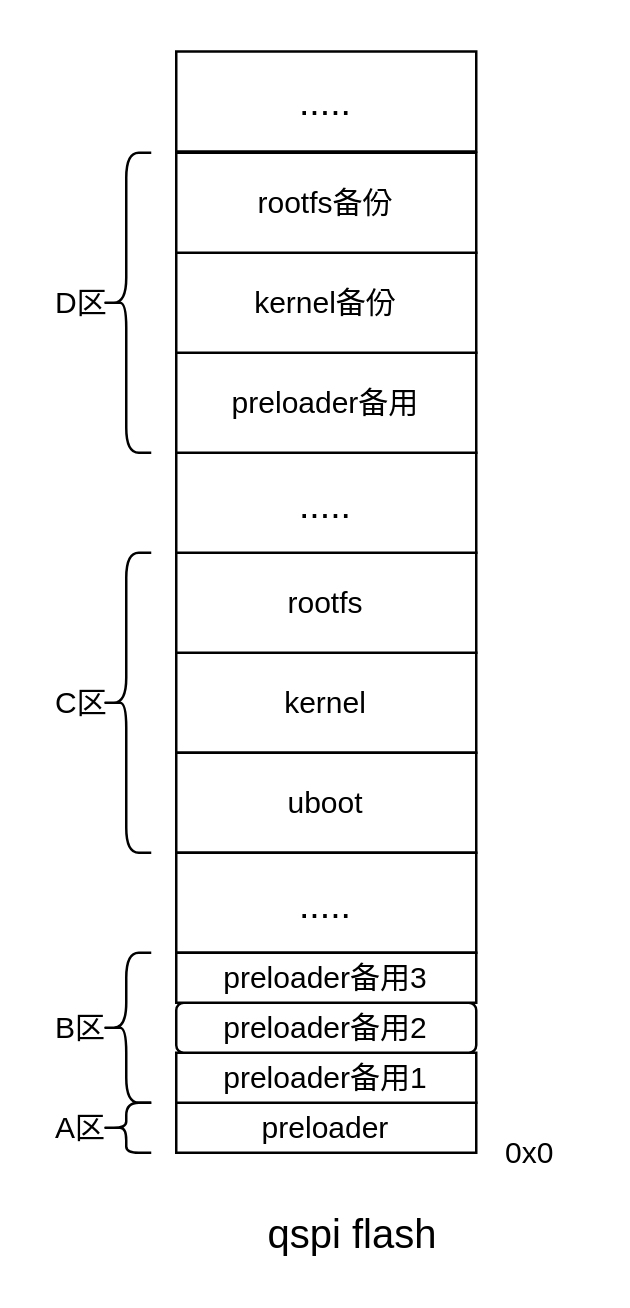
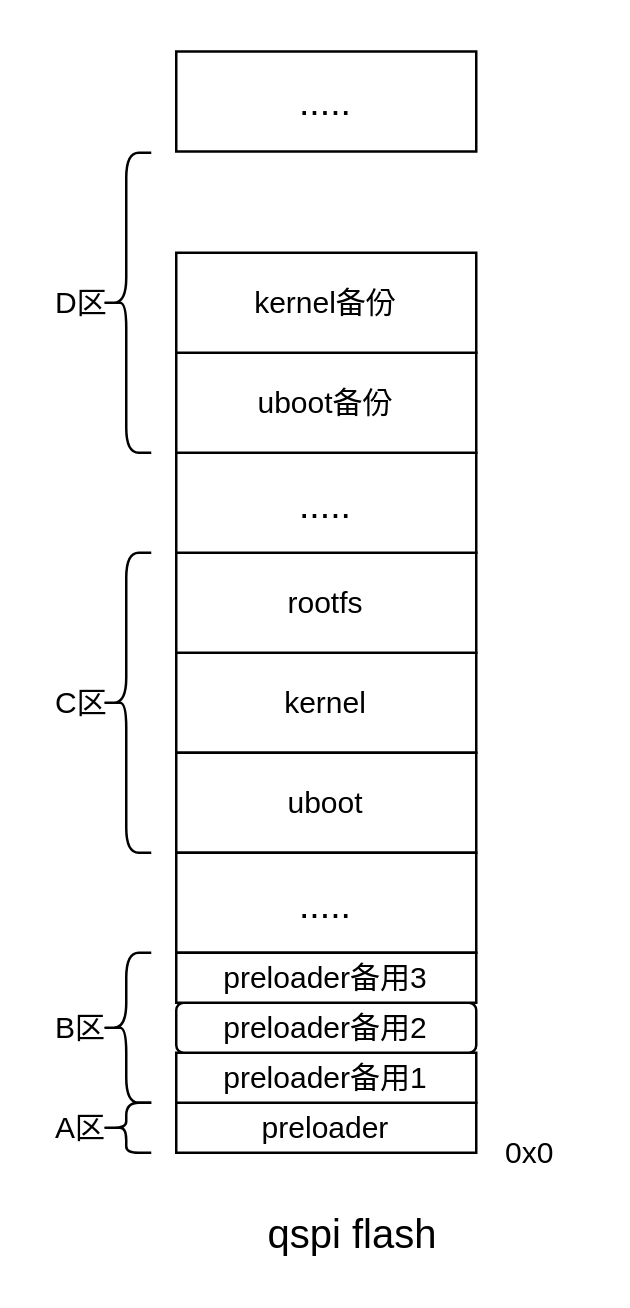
- <mxCell id="15" value="rootfs备份" style="rounded=0;whiteSpace=wrap;html=1;" parent="1" vertex="1"><mxGeometry x="70" y="60.5" width="120" height="40" as="geometry" /></mxCell>
- <mxCell id="13" value="preloader备用" style="rounded=0;whiteSpace=wrap;html=1;" parent="1" vertex="1"><mxGeometry x="70" y="140.5" width="120" height="40" as="geometry" /></mxCell>
+ <mxCell id="13" value="uboot备份" style="rounded=0;whiteSpace=wrap;html=1;" parent="1" vertex="1"><mxGeometry x="70" y="140.5" width="120" height="40" as="geometry" /></mxCell>
